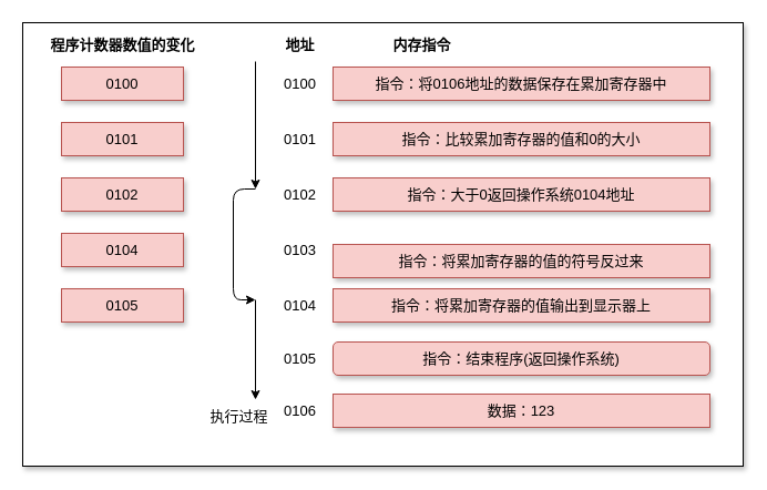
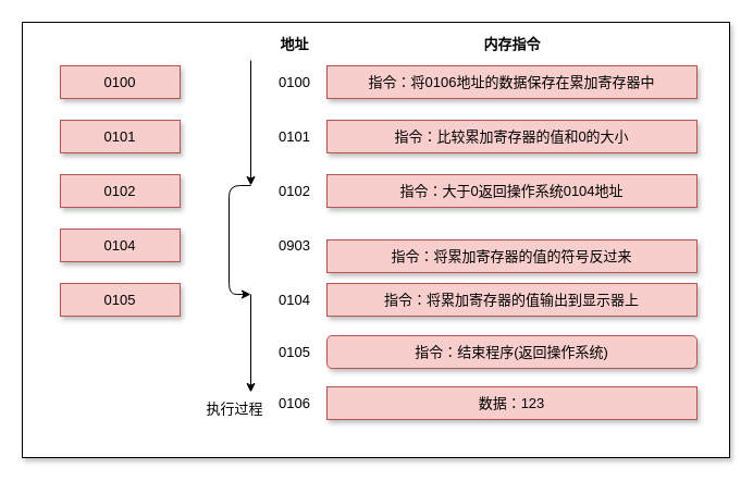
- <mxCell id="4" value="程序计数器数值的变化" style="text;html=1;align=center;verticalAlign=middle;resizable=0;points=[];autosize=1;fontSize=13;fontStyle=1;shadow=1;" parent="1" vertex="1"><mxGeometry x="35" y="30" width="150" height="20" as="geometry" /></mxCell>
- <mxCell id="25" value="内存指令" style="text;html=1;align=center;verticalAlign=middle;resizable=0;points=[];autosize=1;fontSize=13;fontStyle=1;shadow=1;" parent="1" vertex="1"><mxGeometry x="345" y="30" width="70" height="20" as="geometry" /></mxCell>
+ <mxCell id="25" value="内存指令" style="text;html=1;align=center;verticalAlign=middle;resizable=0;points=[];autosize=1;fontSize=13;fontStyle=1;shadow=1;" parent="1" vertex="1"><mxGeometry x="435" y="30" width="70" height="20" as="geometry" /></mxCell>
- <mxCell id="13" value="0103" style="text;html=1;align=center;verticalAlign=middle;resizable=0;points=[];autosize=1;fontSize=13;shadow=1;" parent="1" vertex="1"><mxGeometry x="250" y="215" width="40" height="20" as="geometry" /></mxCell>
+ <mxCell id="13" value="0903" style="text;html=1;align=center;verticalAlign=middle;resizable=0;points=[];autosize=1;fontSize=13;shadow=1;" parent="1" vertex="1"><mxGeometry x="250" y="215" width="40" height="20" as="geometry" /></mxCell>
